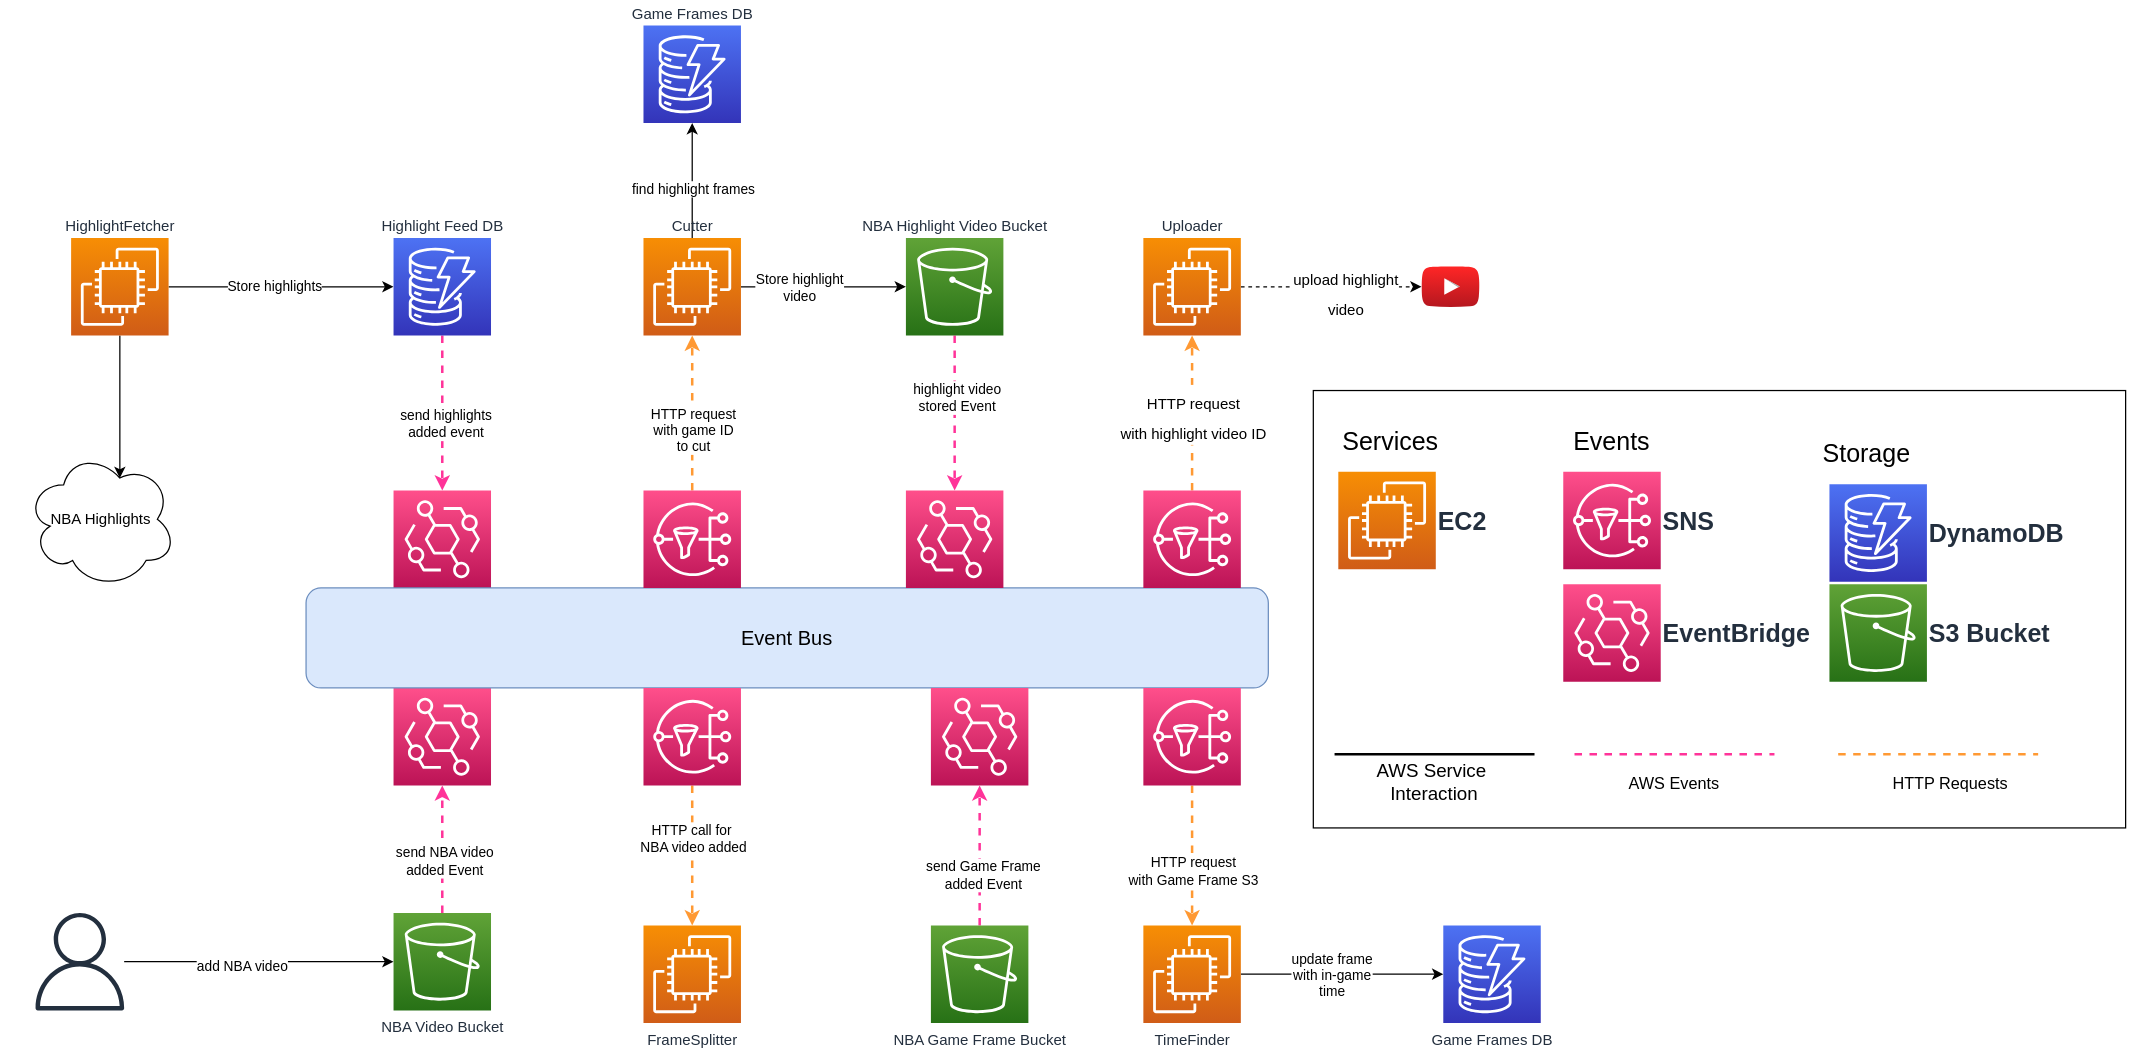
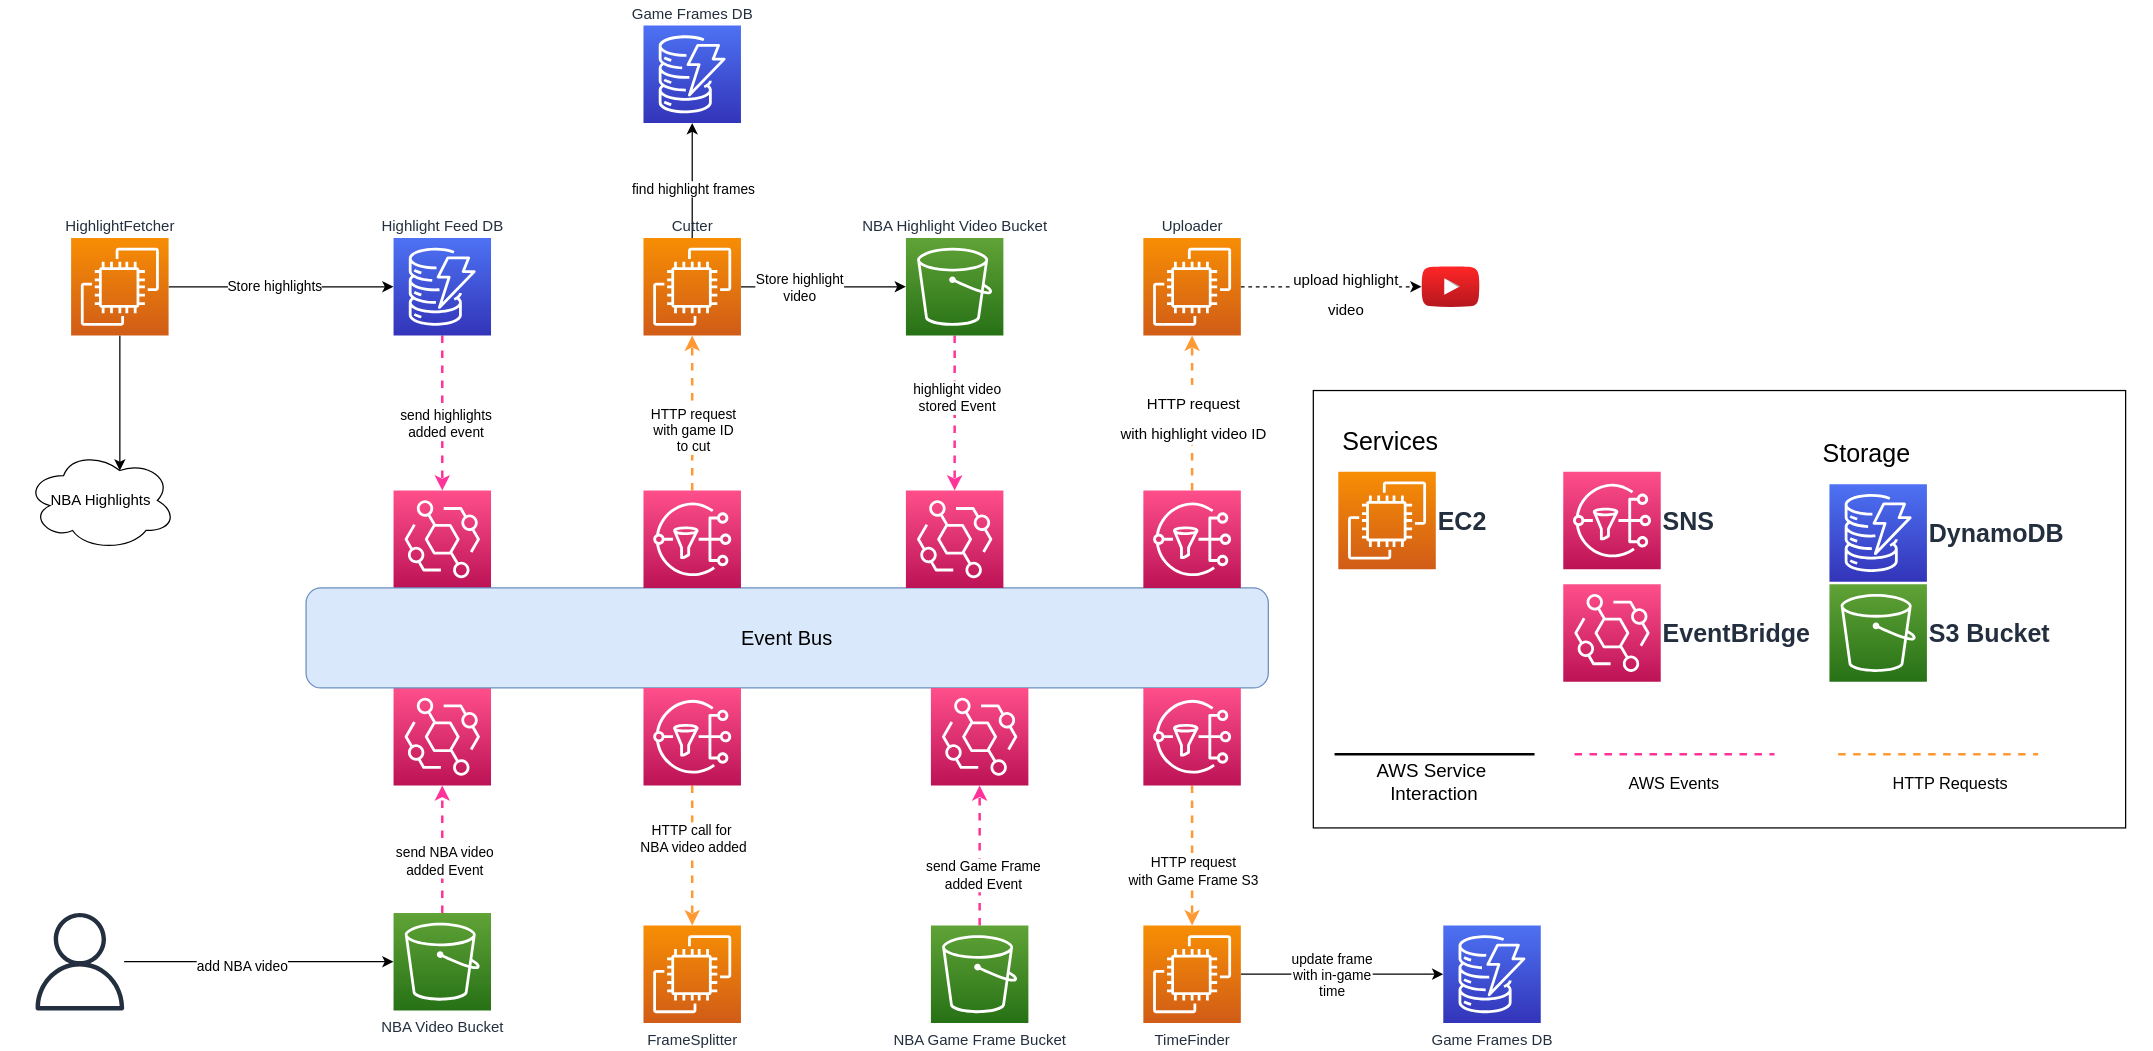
- <mxCell id="55" value="Events" style="text;html=1;strokeColor=none;fillColor=none;align=center;verticalAlign=middle;whiteSpace=wrap;rounded=0;fontSize=20;" parent="1" vertex="1"><mxGeometry x="1259" y="337" width="60" height="30" as="geometry" /></mxCell>
- <mxCell id="8" value="NBA Highlights" style="ellipse;shape=cloud;whiteSpace=wrap;html=1;" parent="1" vertex="1"><mxGeometry x="20" y="360" width="120" height="110" as="geometry" /></mxCell>
+ <mxCell id="8" value="NBA Highlights" style="ellipse;shape=cloud;whiteSpace=wrap;html=1;" parent="1" vertex="1"><mxGeometry x="20" y="360" width="120" height="80" as="geometry" /></mxCell>
